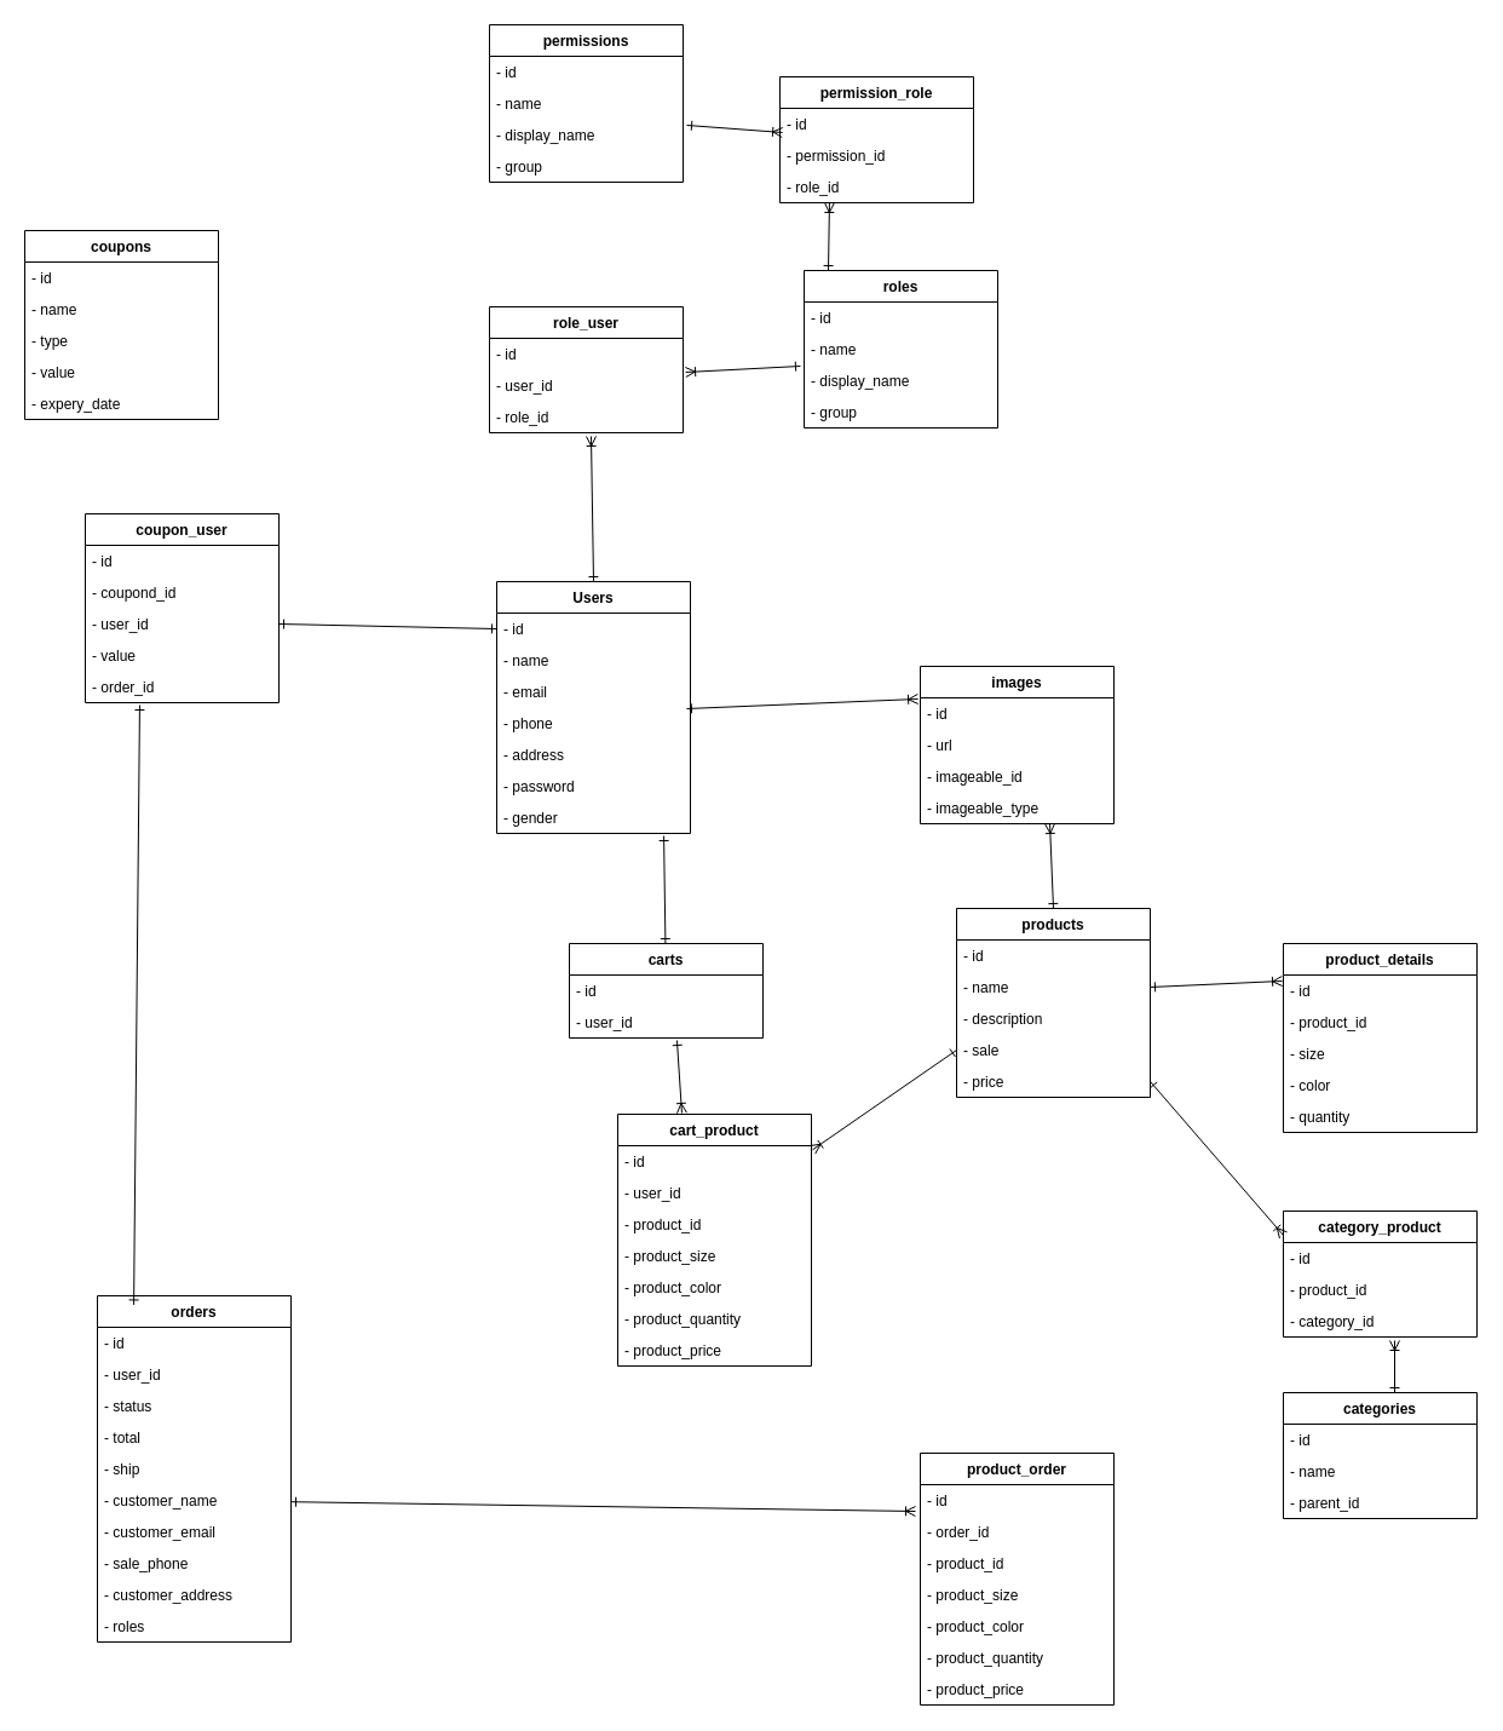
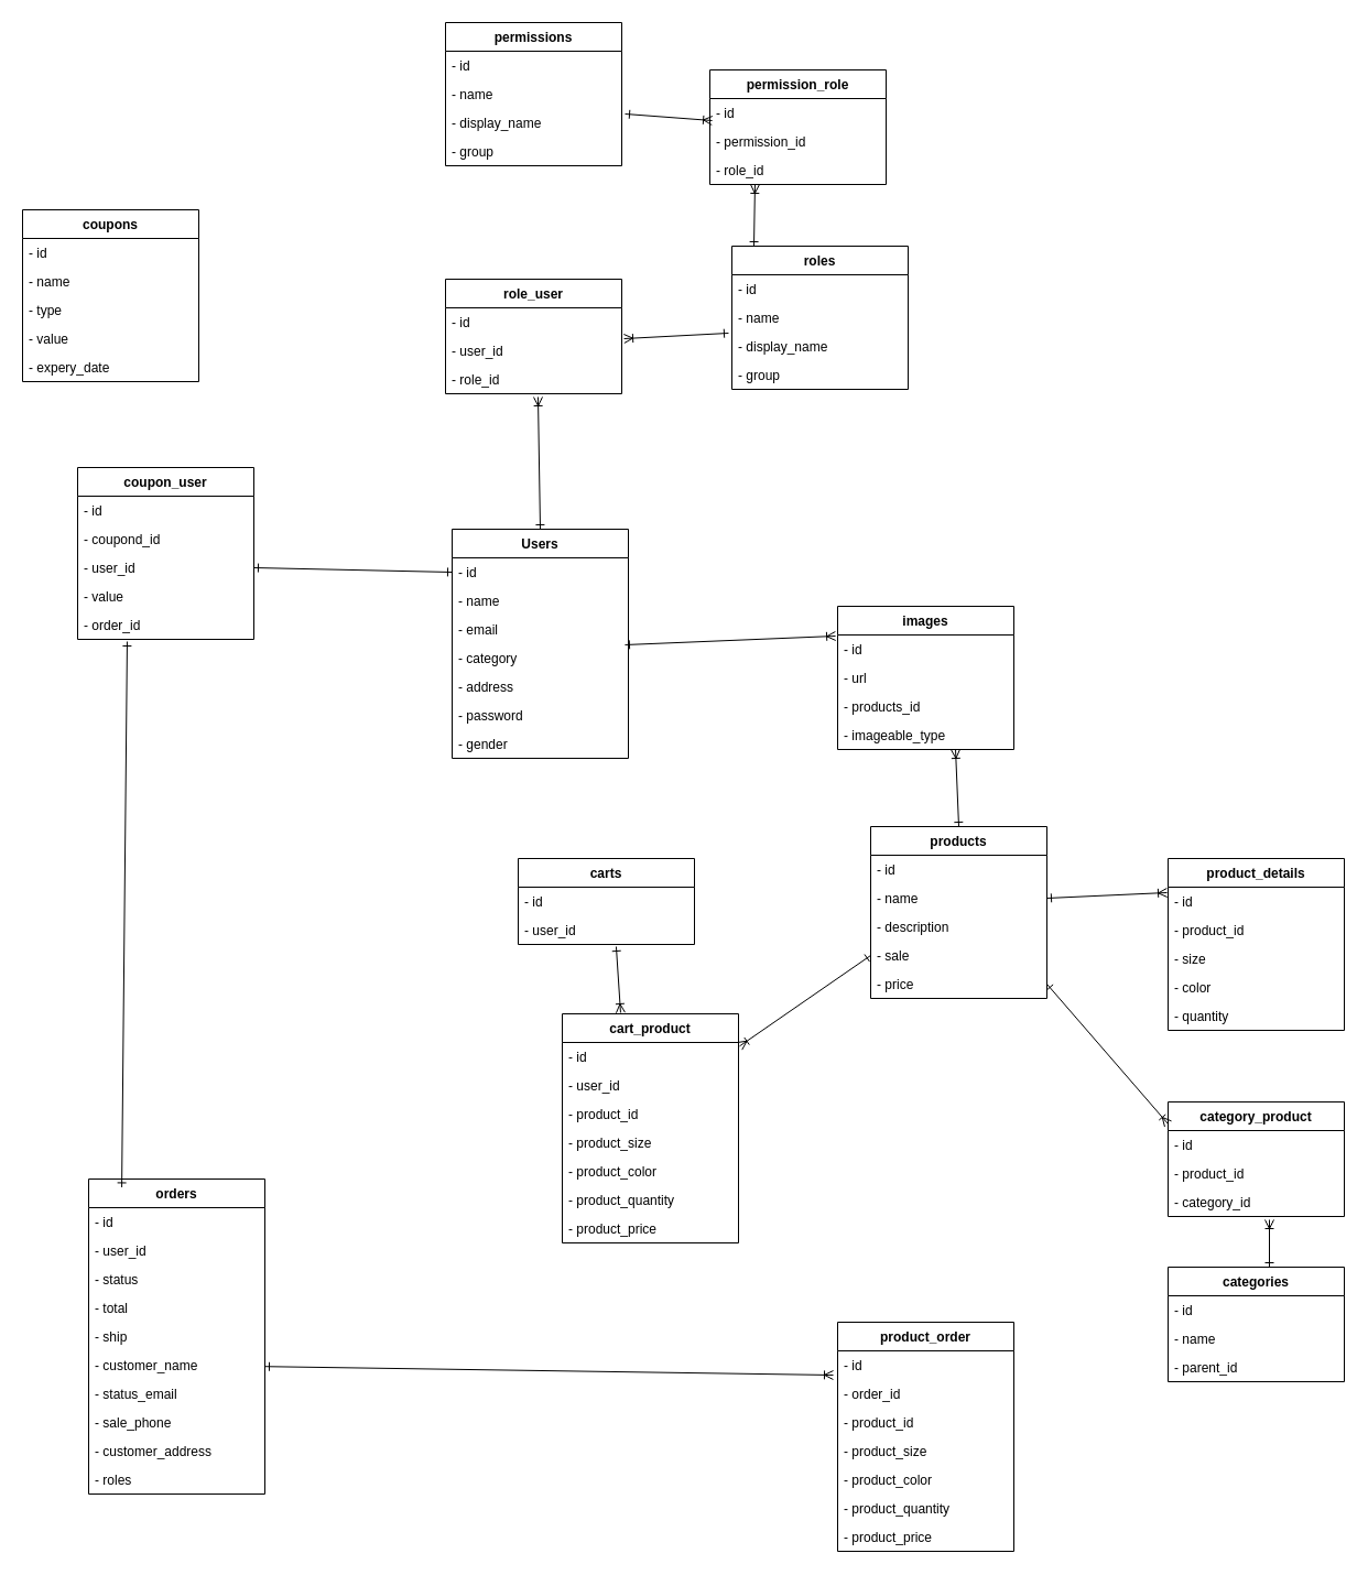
- <mxCell id="6" value="- phone" style="text;strokeColor=none;fillColor=none;align=left;verticalAlign=top;spacingLeft=4;spacingRight=4;overflow=hidden;rotatable=0;points=[[0,0.5],[1,0.5]];portConstraint=eastwest;" parent="2" vertex="1"><mxGeometry y="104" width="160" height="26" as="geometry" /></mxCell>
+ <mxCell id="6" value="- category" style="text;strokeColor=none;fillColor=none;align=left;verticalAlign=top;spacingLeft=4;spacingRight=4;overflow=hidden;rotatable=0;points=[[0,0.5],[1,0.5]];portConstraint=eastwest;" parent="2" vertex="1"><mxGeometry y="104" width="160" height="26" as="geometry" /></mxCell>
- <mxCell id="51" value="- imageable_id" style="text;strokeColor=none;fillColor=none;align=left;verticalAlign=top;spacingLeft=4;spacingRight=4;overflow=hidden;rotatable=0;points=[[0,0.5],[1,0.5]];portConstraint=eastwest;" parent="48" vertex="1"><mxGeometry y="78" width="160" height="26" as="geometry" /></mxCell>
+ <mxCell id="51" value="- products_id" style="text;strokeColor=none;fillColor=none;align=left;verticalAlign=top;spacingLeft=4;spacingRight=4;overflow=hidden;rotatable=0;points=[[0,0.5],[1,0.5]];portConstraint=eastwest;" parent="48" vertex="1"><mxGeometry y="78" width="160" height="26" as="geometry" /></mxCell>
- <mxCell id="87" style="rounded=0;orthogonalLoop=1;jettySize=auto;html=1;endArrow=ERone;endFill=0;startArrow=ERone;startFill=0;exitX=0.863;exitY=1.077;exitDx=0;exitDy=0;exitPerimeter=0;" parent="1" source="9" target="74" edge="1"><mxGeometry relative="1" as="geometry"><mxPoint y="690" as="sourcePoint" x="410" /><mxPoint x="500" y="1023.5" as="targetPoint" /></mxGeometry></mxCell>
- <mxCell id="96" value="- customer_email" style="text;strokeColor=none;fillColor=none;align=left;verticalAlign=top;spacingLeft=4;spacingRight=4;overflow=hidden;rotatable=0;points=[[0,0.5],[1,0.5]];portConstraint=eastwest;" parent="89" vertex="1"><mxGeometry y="182" width="160" height="26" as="geometry" /></mxCell>
+ <mxCell id="96" value="- status_email" style="text;strokeColor=none;fillColor=none;align=left;verticalAlign=top;spacingLeft=4;spacingRight=4;overflow=hidden;rotatable=0;points=[[0,0.5],[1,0.5]];portConstraint=eastwest;" parent="89" vertex="1"><mxGeometry y="182" width="160" height="26" as="geometry" /></mxCell>
